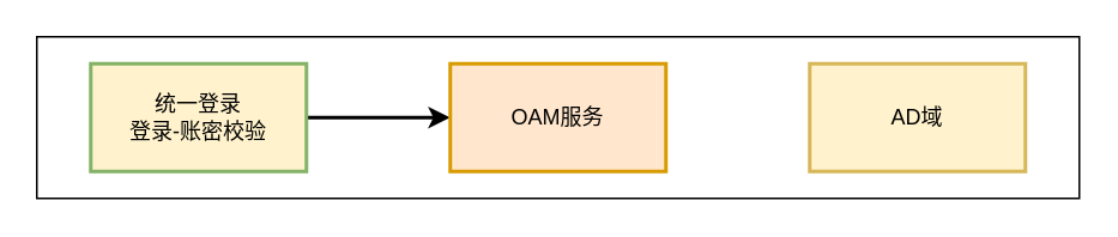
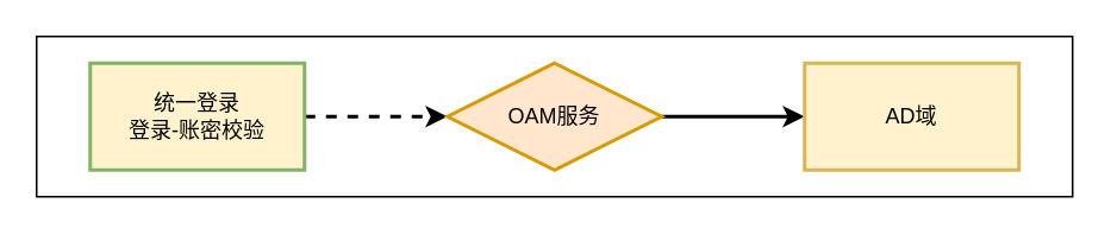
- <mxCell id="4" value="" style="edgeStyle=orthogonalEdgeStyle;rounded=0;orthogonalLoop=1;jettySize=auto;html=1;strokeWidth=2;" parent="2" source="5" target="7" edge="1"><mxGeometry relative="1" as="geometry" /></mxCell>
+ <mxCell id="4" value="" style="edgeStyle=orthogonalEdgeStyle;rounded=0;orthogonalLoop=1;jettySize=auto;html=1;strokeWidth=2;dashed=1;" parent="2" source="5" target="7" edge="1"><mxGeometry relative="1" as="geometry" /></mxCell>
- <mxCell id="7" value="OAM服务" style="whiteSpace=wrap;html=1;rounded=0;fillColor=#ffe6cc;strokeColor=#d79b00;strokeWidth=2;" parent="2" vertex="1"><mxGeometry x="200" width="120" height="60" as="geometry" /></mxCell>
+ <mxCell id="7" value="OAM服务" style="rhombus;whiteSpace=wrap;html=1;fillColor=#ffe6cc;strokeColor=#d79b00;strokeWidth=2;" parent="2" vertex="1"><mxGeometry x="200" width="120" height="60" as="geometry" /></mxCell>
+ <mxCell id="6" value="" style="edgeStyle=orthogonalEdgeStyle;rounded=0;orthogonalLoop=1;jettySize=auto;html=1;strokeWidth=2;" parent="2" source="7" target="8" edge="1"><mxGeometry relative="1" as="geometry" /></mxCell>
